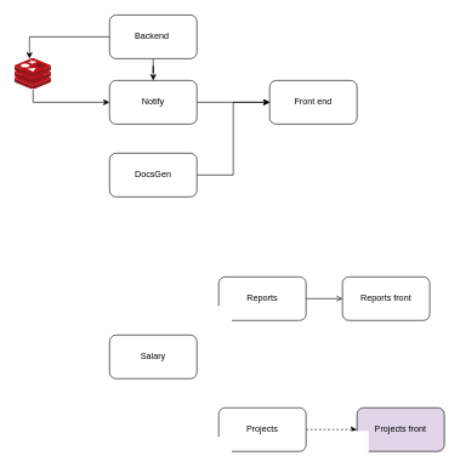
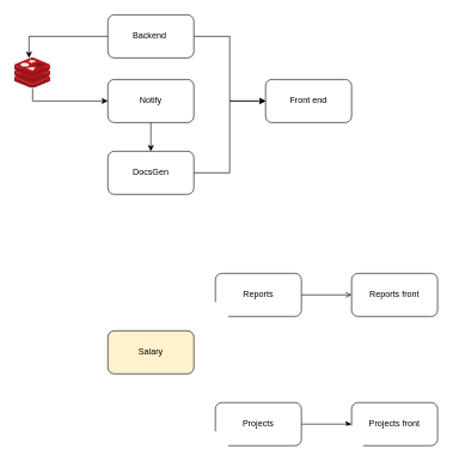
- <mxCell id="2" style="edgeStyle=orthogonalEdgeStyle;rounded=0;orthogonalLoop=1;jettySize=auto;html=1;" edge="1" parent="1" source="4" target="7"><mxGeometry relative="1" as="geometry" /></mxCell>
+ <mxCell id="2" style="edgeStyle=orthogonalEdgeStyle;rounded=0;orthogonalLoop=1;jettySize=auto;html=1;entryX=0;entryY=0.5;entryDx=0;entryDy=0;" edge="1" parent="1" source="4" target="5"><mxGeometry relative="1" as="geometry" /></mxCell>
- <mxCell id="6" style="edgeStyle=orthogonalEdgeStyle;rounded=0;orthogonalLoop=1;jettySize=auto;html=1;" edge="1" parent="1" source="7" target="5"><mxGeometry relative="1" as="geometry" /></mxCell>
+ <mxCell id="6" style="edgeStyle=orthogonalEdgeStyle;rounded=0;orthogonalLoop=1;jettySize=auto;html=1;" edge="1" parent="1" source="7" target="9"><mxGeometry relative="1" as="geometry" /></mxCell>
- <mxCell id="15" value="Reports front" style="rounded=1;whiteSpace=wrap;html=1;" vertex="1" parent="1"><mxGeometry x="470" y="380" width="120" height="60" as="geometry" /></mxCell>
+ <mxCell id="15" value="Reports front" style="rounded=1;whiteSpace=wrap;html=1;" vertex="1" parent="1"><mxGeometry x="490" y="380" width="120" height="60" as="geometry" /></mxCell>
- <mxCell id="12" value="Salary" style="rounded=1;whiteSpace=wrap;html=1;" vertex="1" parent="1"><mxGeometry x="150" y="460" width="120" height="60" as="geometry" /></mxCell>
+ <mxCell id="12" value="Salary" style="rounded=1;whiteSpace=wrap;html=1;fillColor=#fff2cc;" vertex="1" parent="1"><mxGeometry x="150" y="460" width="120" height="60" as="geometry" /></mxCell>
- <mxCell id="13" style="edgeStyle=orthogonalEdgeStyle;rounded=0;orthogonalLoop=1;jettySize=auto;html=1;dashed=1;" edge="1" parent="1" source="14" target="16"><mxGeometry relative="1" as="geometry" /></mxCell>
+ <mxCell id="13" style="edgeStyle=orthogonalEdgeStyle;rounded=0;orthogonalLoop=1;jettySize=auto;html=1;" edge="1" parent="1" source="14" target="16"><mxGeometry relative="1" as="geometry" /></mxCell>
- <mxCell id="16" value="Projects front" style="rounded=1;whiteSpace=wrap;html=1;fillColor=#e1d5e7;" vertex="1" parent="1"><mxGeometry x="490" y="560" width="120" height="60" as="geometry" /></mxCell>
+ <mxCell id="16" value="Projects front" style="rounded=1;whiteSpace=wrap;html=1;" vertex="1" parent="1"><mxGeometry x="490" y="560" width="120" height="60" as="geometry" /></mxCell>
